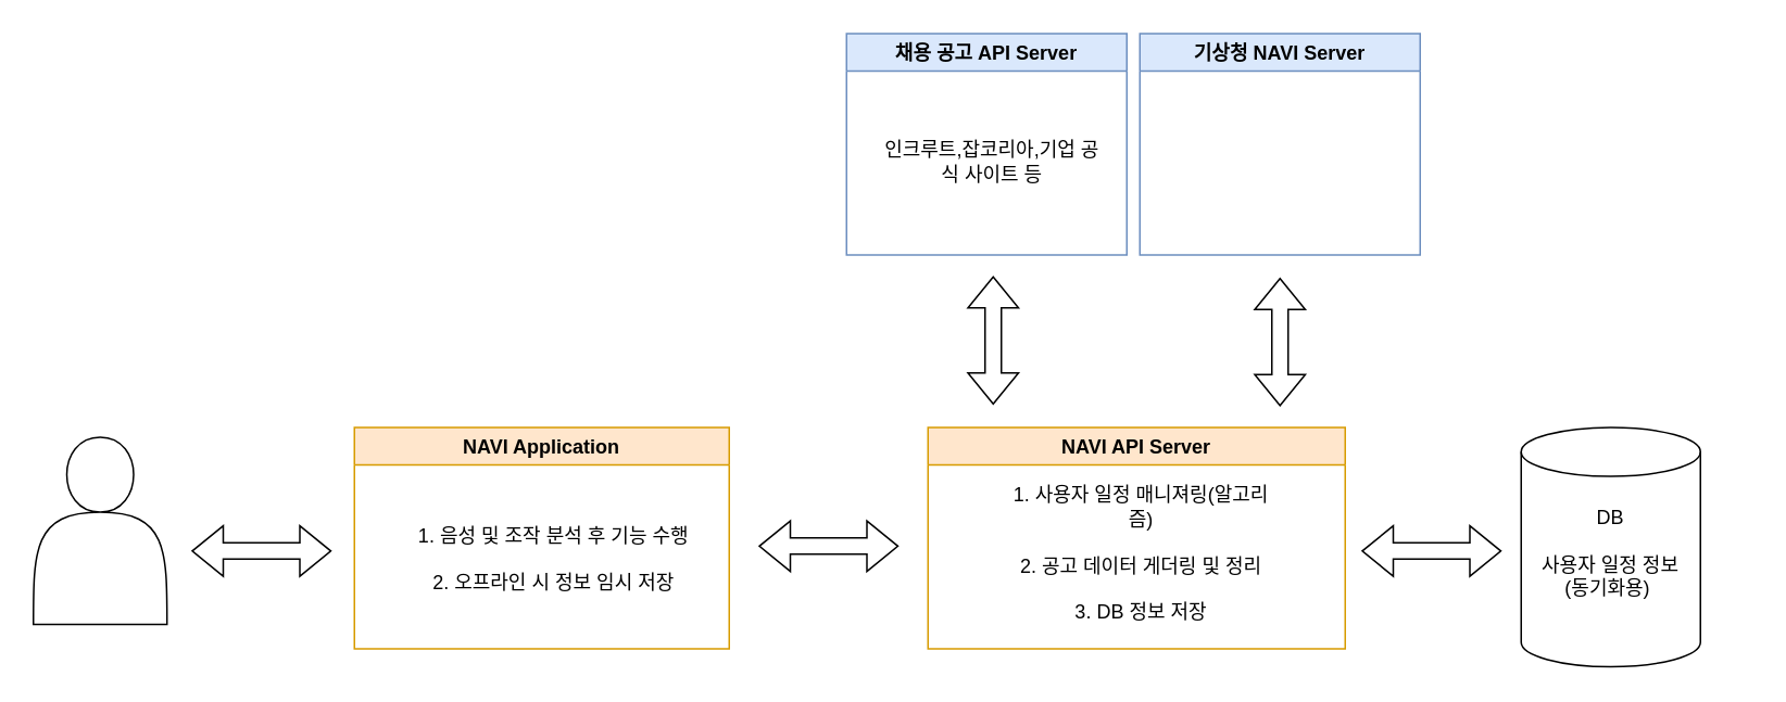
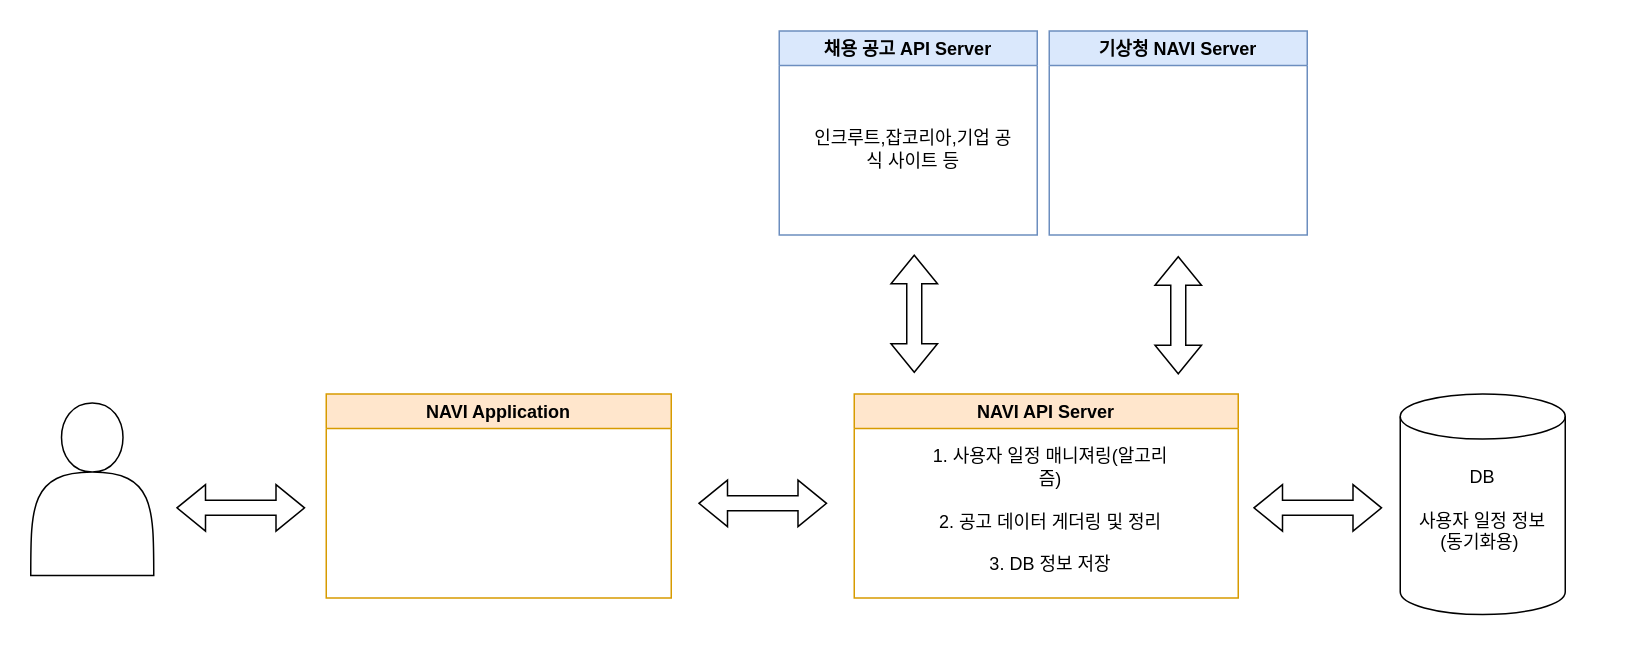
- <mxCell id="5" value="1. 음성 및 조작 분석 후 기능 수행&lt;br&gt;&lt;br&gt;2. 오프라인 시 정보 임시 저장" style="text;html=1;strokeColor=none;fillColor=none;align=center;verticalAlign=middle;whiteSpace=wrap;rounded=0;" parent="4" vertex="1"><mxGeometry x="29" y="39" width="187" height="83" as="geometry" /></mxCell>
